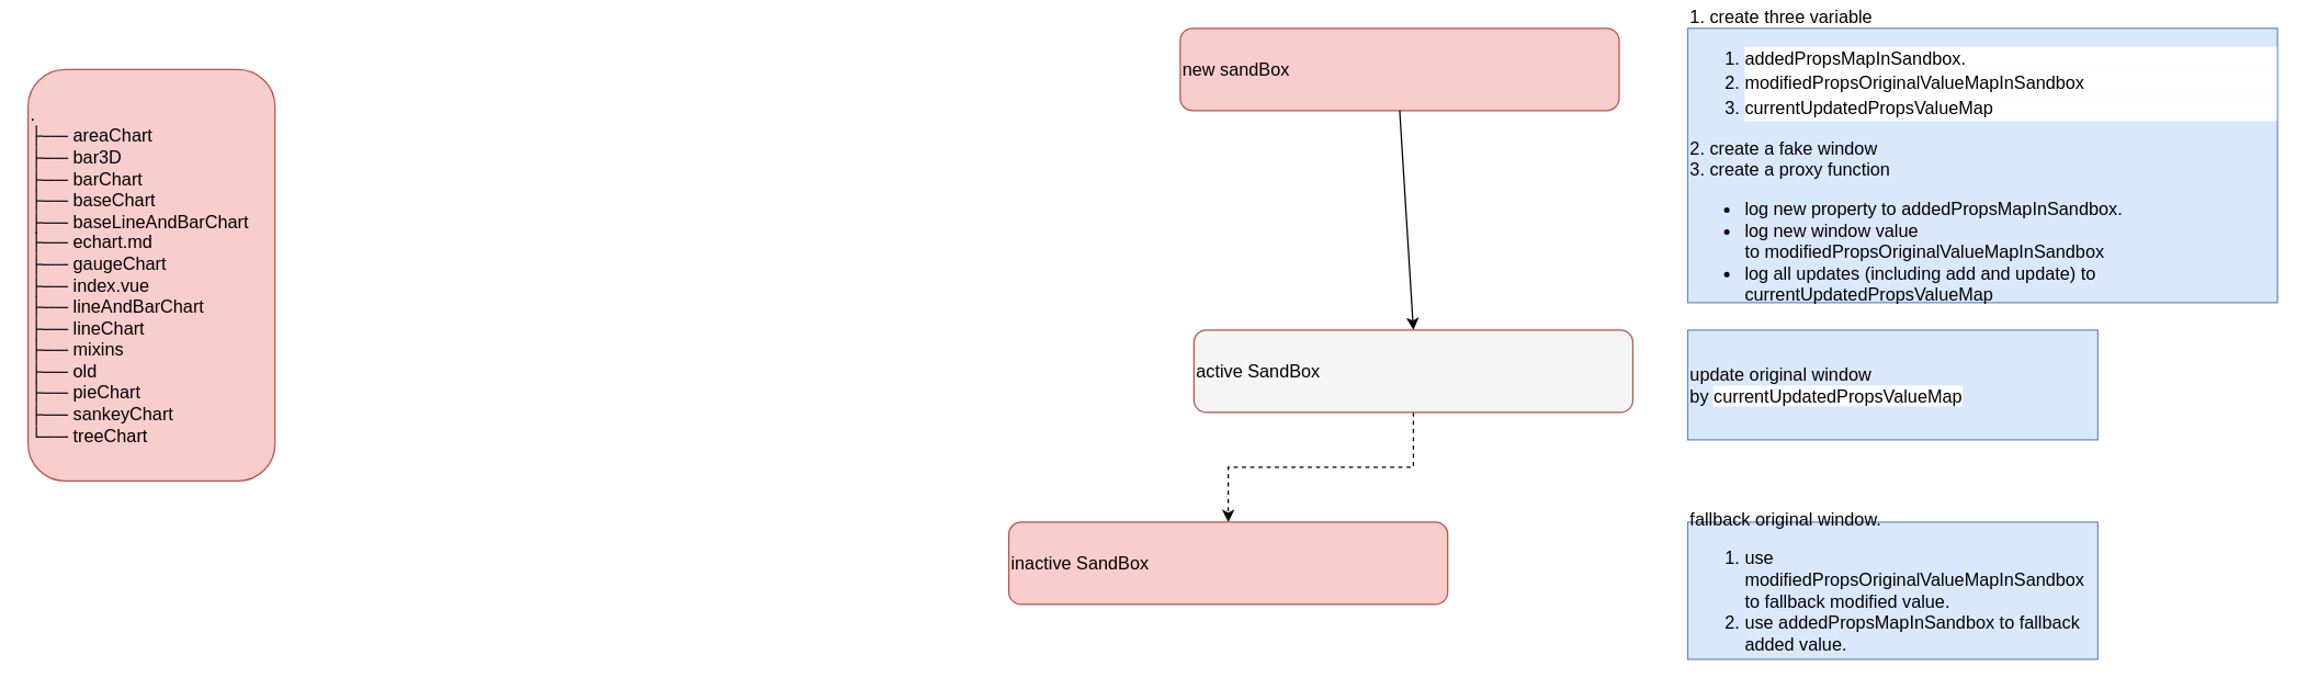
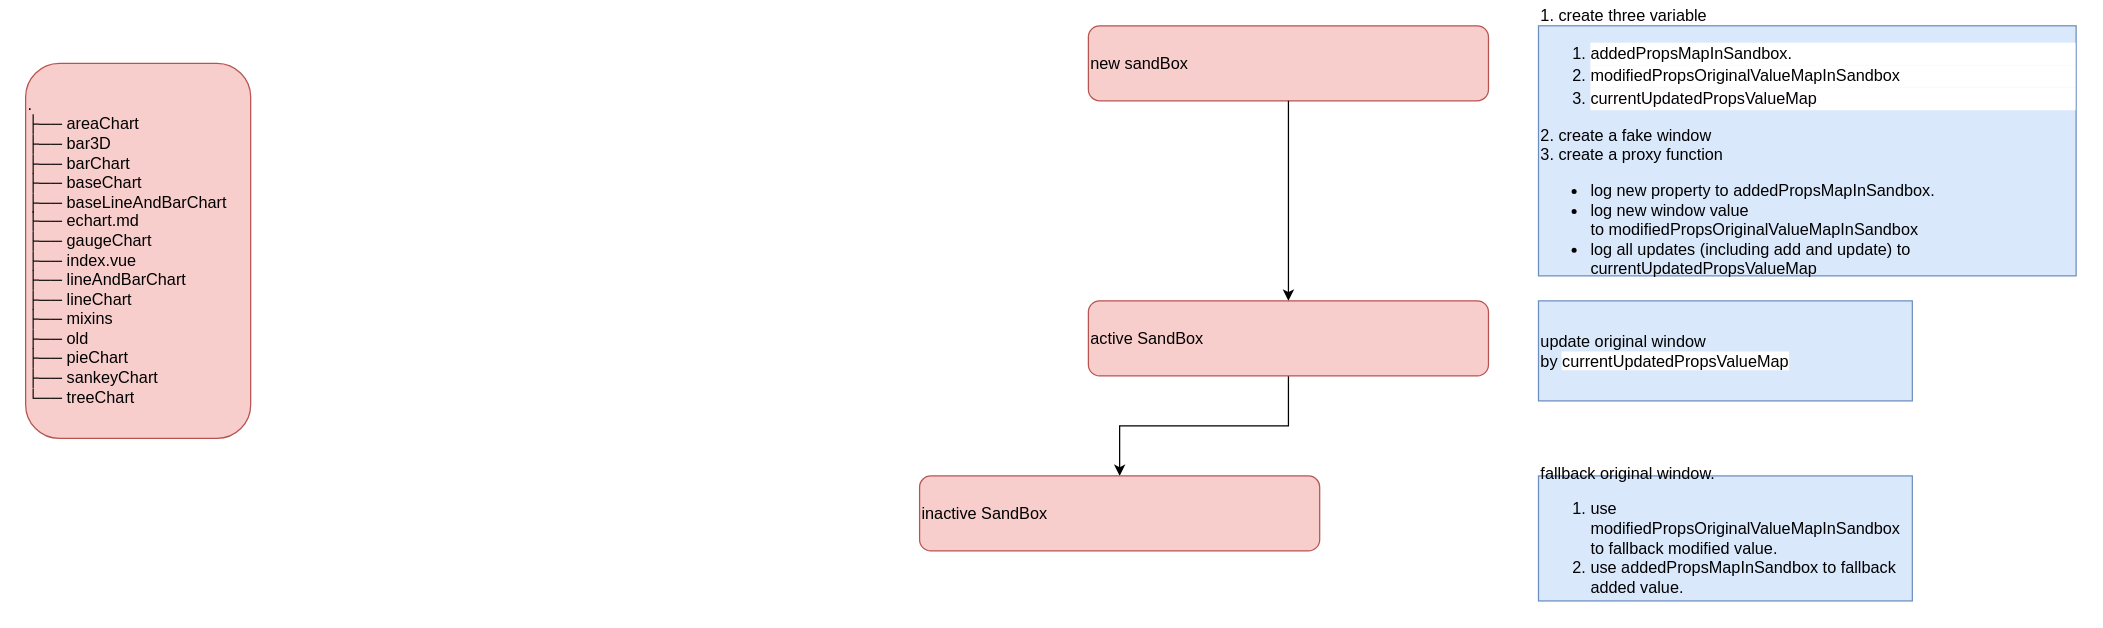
- <mxCell id="2" value="&lt;font style=&quot;font-size: 13px;&quot;&gt;new sandBox&lt;/font&gt;" style="rounded=1;whiteSpace=wrap;html=1;fillColor=#f8cecc;strokeColor=#b85450;align=left;fontSize=13;fontFamily=Helvetica;" parent="1" vertex="1"><mxGeometry x="860" y="20" width="320" height="60" as="geometry" /></mxCell>
+ <mxCell id="2" value="&lt;font style=&quot;font-size: 13px;&quot;&gt;new sandBox&lt;/font&gt;" style="rounded=1;whiteSpace=wrap;html=1;fillColor=#f8cecc;strokeColor=#b85450;align=left;fontSize=13;fontFamily=Helvetica;" parent="1" vertex="1"><mxGeometry x="870" y="20" width="320" height="60" as="geometry" /></mxCell>
- <mxCell id="5" value="&lt;font style=&quot;font-size: 13px;&quot;&gt;active SandBox&lt;/font&gt;" style="rounded=1;whiteSpace=wrap;html=1;fillColor=#f5f5f5;strokeColor=#b85450;align=left;fontSize=13;fontFamily=Helvetica;" parent="1" vertex="1"><mxGeometry x="870" y="240" width="320" height="60" as="geometry" /></mxCell>
+ <mxCell id="5" value="&lt;font style=&quot;font-size: 13px;&quot;&gt;active SandBox&lt;/font&gt;" style="rounded=1;whiteSpace=wrap;html=1;fillColor=#f8cecc;strokeColor=#b85450;align=left;fontSize=13;fontFamily=Helvetica;" parent="1" vertex="1"><mxGeometry x="870" y="240" width="320" height="60" as="geometry" /></mxCell>
- <mxCell id="4" style="edgeStyle=orthogonalEdgeStyle;rounded=0;orthogonalLoop=1;jettySize=auto;html=1;entryX=0.5;entryY=0;entryDx=0;entryDy=0;align=left;fontSize=13;fontFamily=Helvetica;dashed=1;" parent="1" source="5" target="7" edge="1"><mxGeometry relative="1" as="geometry" /></mxCell>
+ <mxCell id="4" style="edgeStyle=orthogonalEdgeStyle;rounded=0;orthogonalLoop=1;jettySize=auto;html=1;entryX=0.5;entryY=0;entryDx=0;entryDy=0;align=left;fontSize=13;fontFamily=Helvetica;" parent="1" source="5" target="7" edge="1"><mxGeometry relative="1" as="geometry" /></mxCell>
